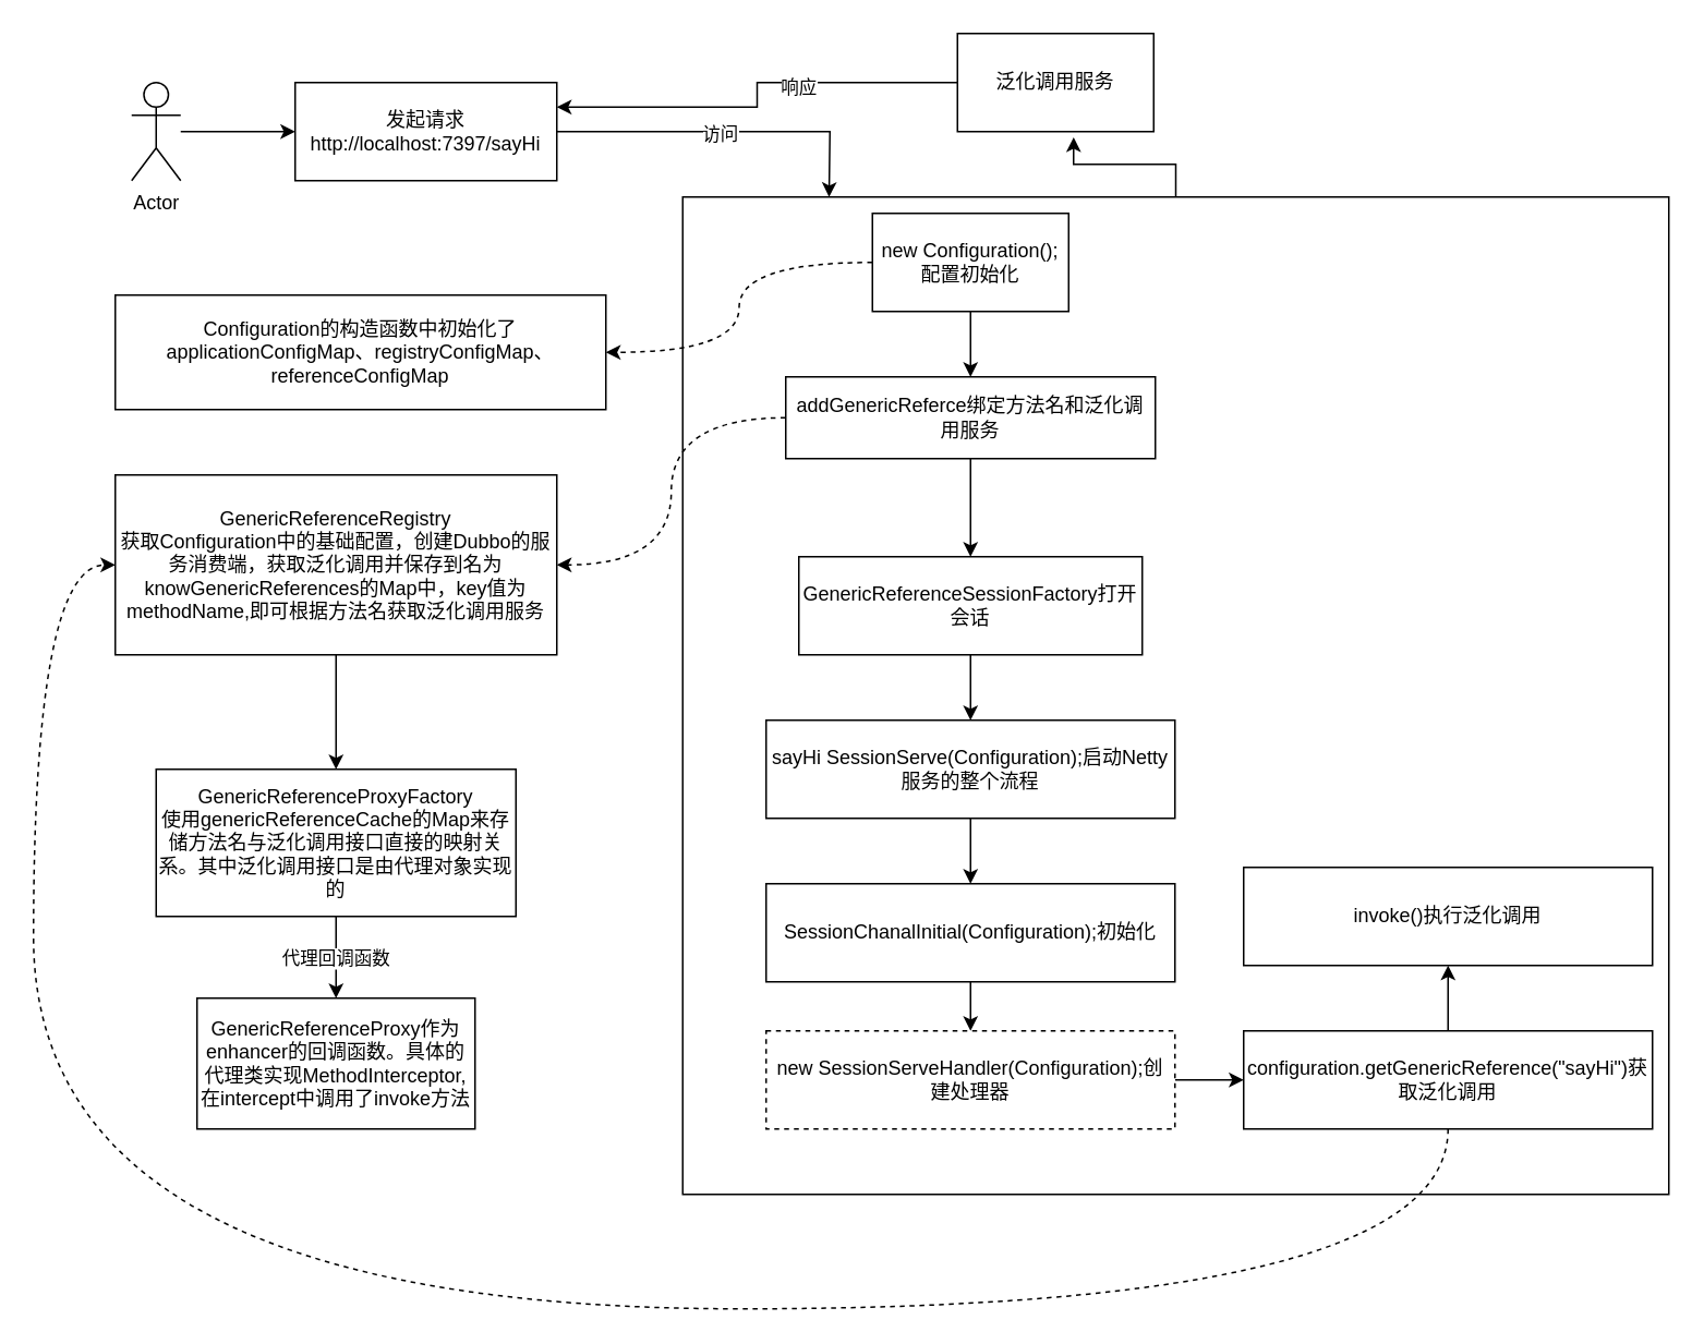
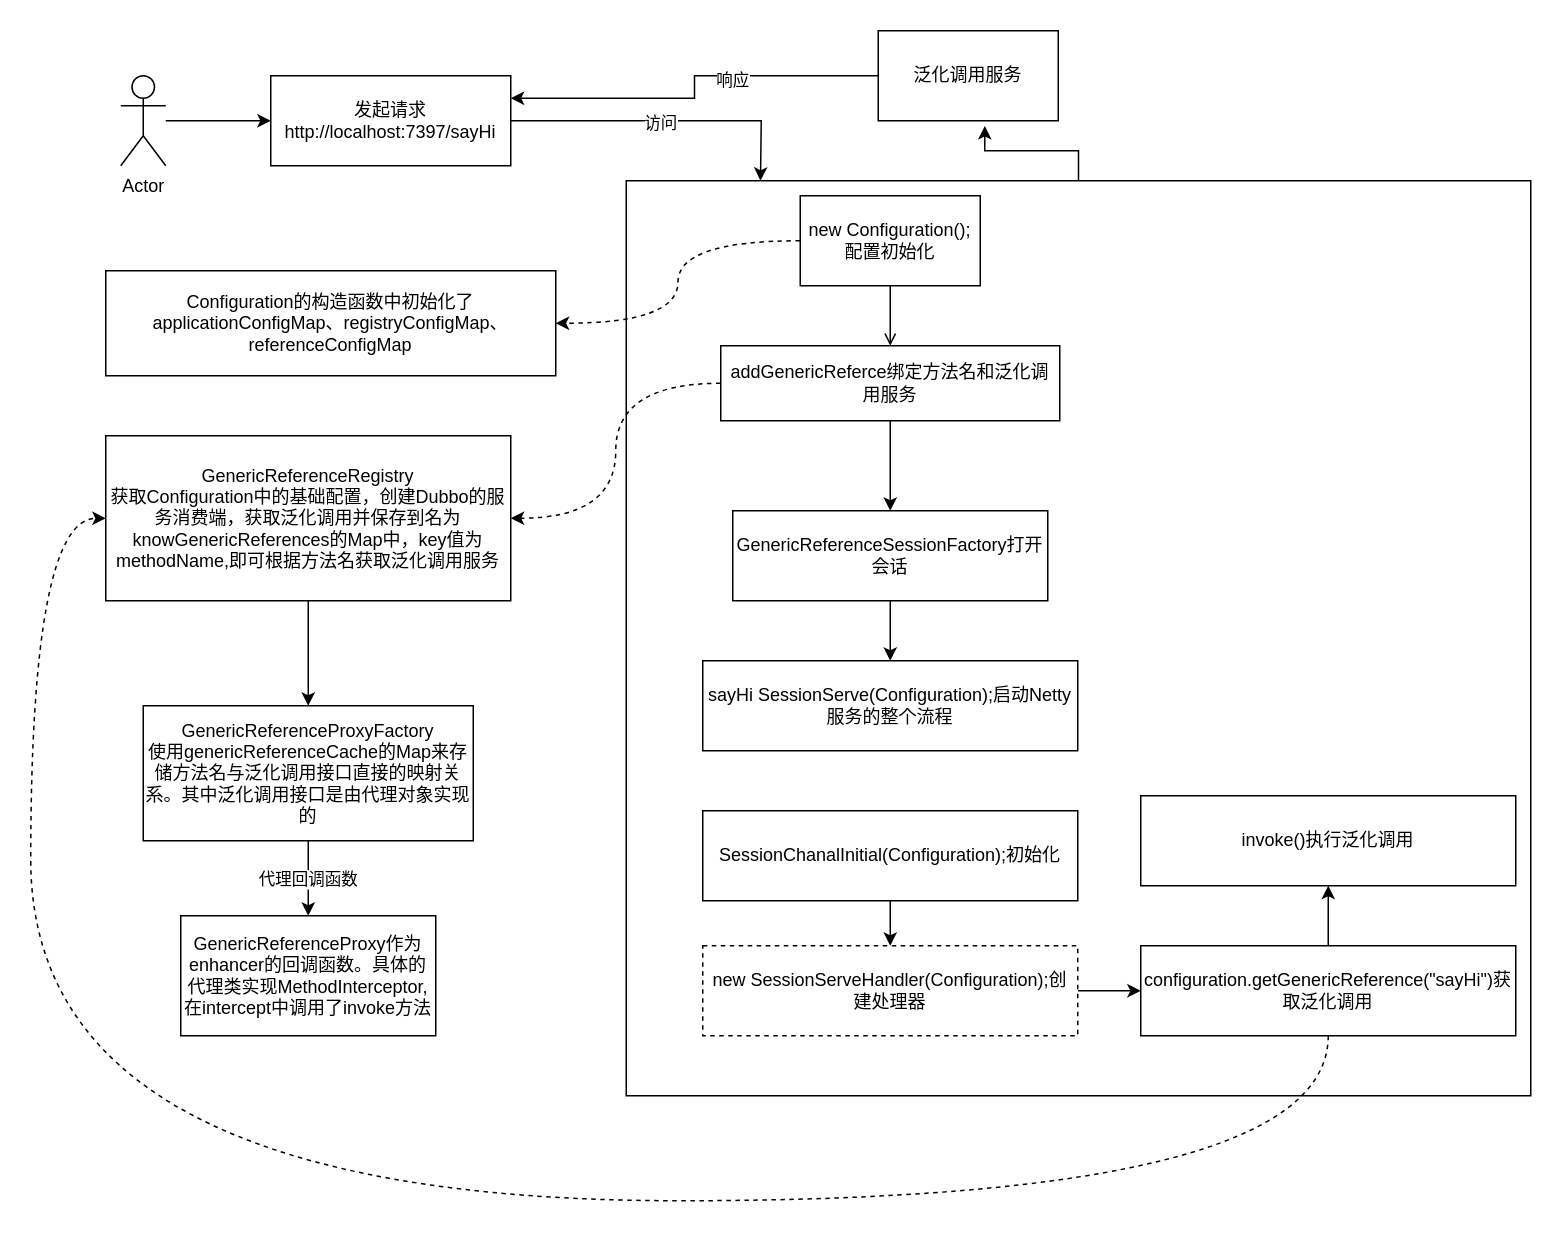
- <mxCell id="25" value="" style="edgeStyle=orthogonalEdgeStyle;rounded=0;orthogonalLoop=1;jettySize=auto;html=1;" edge="1" parent="1" source="27" target="14"><mxGeometry relative="1" as="geometry" /></mxCell>
+ <mxCell id="25" value="" style="edgeStyle=orthogonalEdgeStyle;rounded=0;orthogonalLoop=1;jettySize=auto;html=1;endArrow=open;" edge="1" parent="1" source="27" target="14"><mxGeometry relative="1" as="geometry" /></mxCell>
- <mxCell id="20" value="" style="edgeStyle=orthogonalEdgeStyle;rounded=0;orthogonalLoop=1;jettySize=auto;html=1;" edge="1" parent="1" source="21" target="29"><mxGeometry relative="1" as="geometry" /></mxCell>
